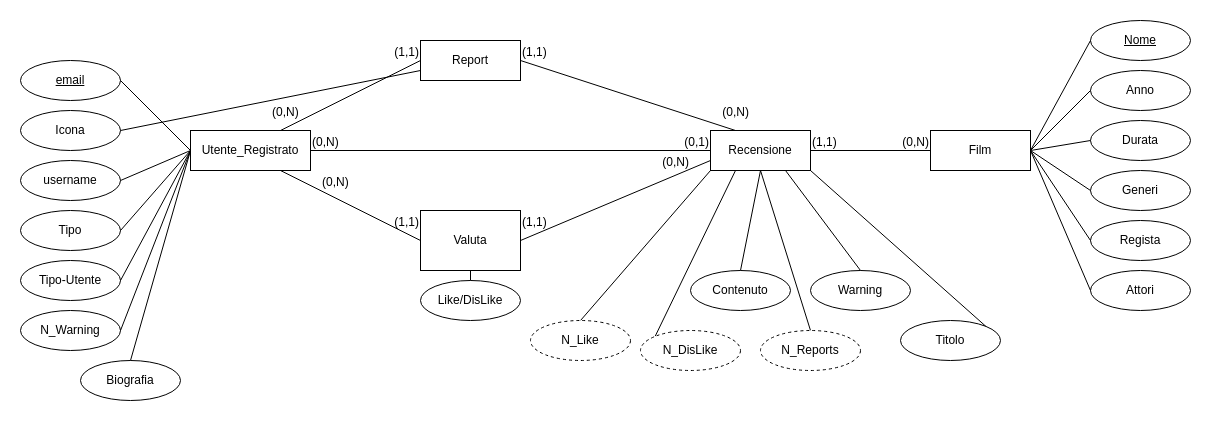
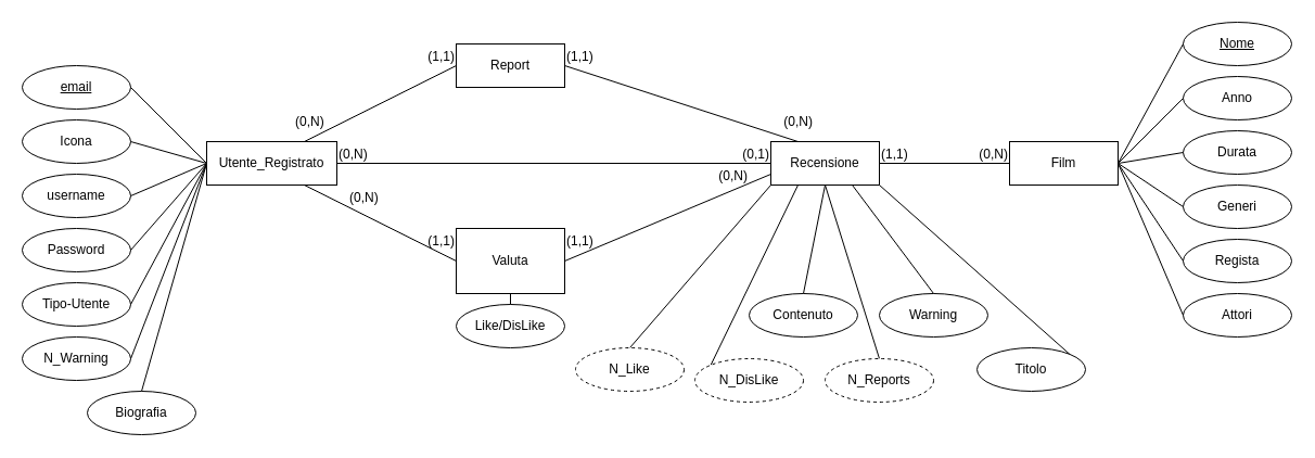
- <mxCell id="8" value="" style="endArrow=none;html=1;rounded=0;exitX=1;exitY=0.5;exitDx=0;exitDy=0;" parent="1" source="6" target="42" edge="1"><mxGeometry relative="1" as="geometry"><mxPoint x="160" y="150" as="sourcePoint" /><mxPoint x="320" y="150" as="targetPoint" /></mxGeometry></mxCell>
+ <mxCell id="8" value="" style="endArrow=none;html=1;rounded=0;exitX=1;exitY=0.5;exitDx=0;exitDy=0;entryX=0;entryY=0.5;entryDx=0;entryDy=0;" parent="1" source="6" target="2" edge="1"><mxGeometry relative="1" as="geometry"><mxPoint x="160" y="150" as="sourcePoint" /><mxPoint x="320" y="150" as="targetPoint" /></mxGeometry></mxCell>
- <mxCell id="5" value="Tipo" style="ellipse;whiteSpace=wrap;html=1;align=center;" parent="1" vertex="1"><mxGeometry x="20" y="210" width="100" height="40" as="geometry" /></mxCell>
+ <mxCell id="5" value="Password" style="ellipse;whiteSpace=wrap;html=1;align=center;" parent="1" vertex="1"><mxGeometry x="20" y="210" width="100" height="40" as="geometry" /></mxCell>
